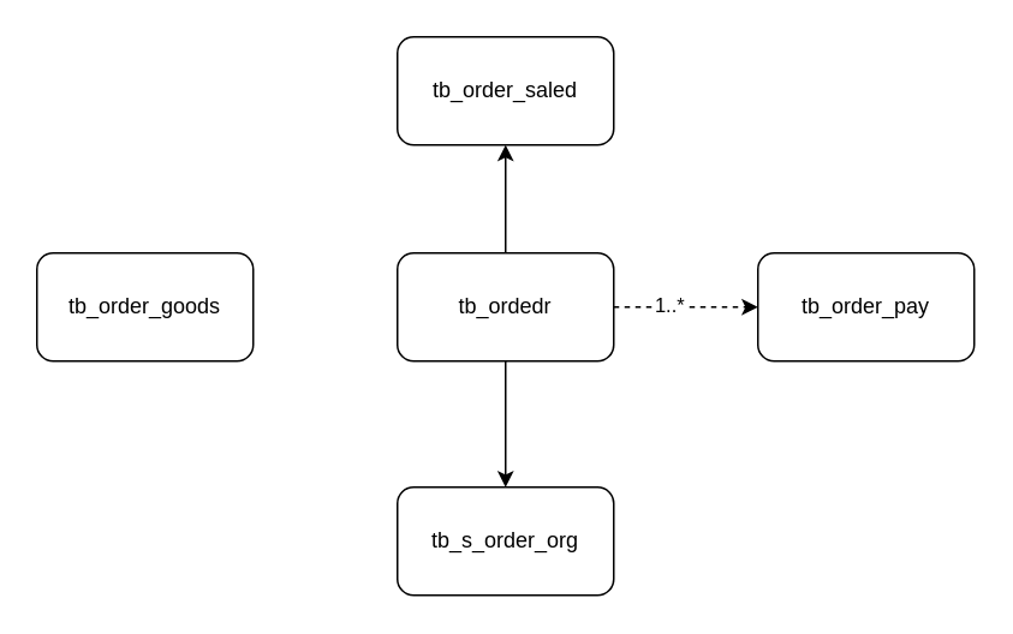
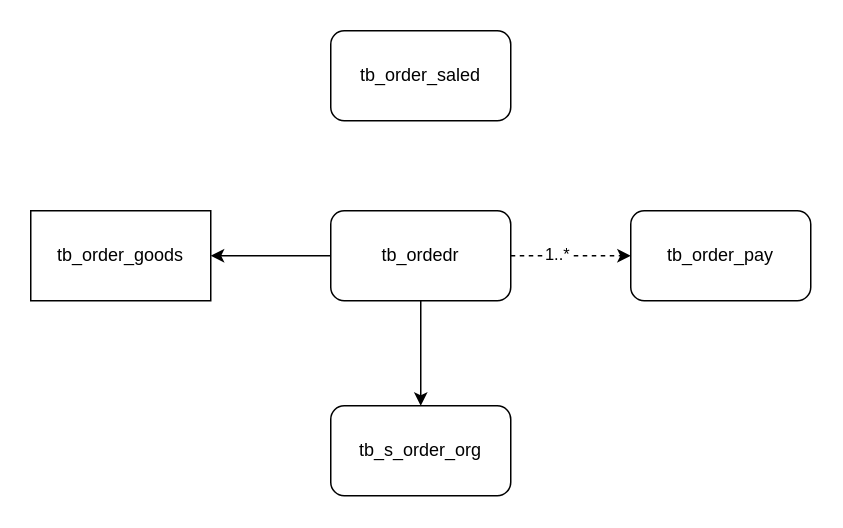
- <mxCell id="4" value="" style="edgeStyle=orthogonalEdgeStyle;rounded=0;orthogonalLoop=1;jettySize=auto;html=1;" edge="1" parent="1" source="6" target="9"><mxGeometry relative="1" as="geometry" /></mxCell>
+ <mxCell id="4" value="" style="edgeStyle=orthogonalEdgeStyle;rounded=0;orthogonalLoop=1;jettySize=auto;html=1;" edge="1" parent="1" source="6" target="8"><mxGeometry relative="1" as="geometry" /></mxCell>
- <mxCell id="8" value="tb_order_goods" style="rounded=1;whiteSpace=wrap;html=1;" vertex="1" parent="1"><mxGeometry x="20" y="140" width="120" height="60" as="geometry" /></mxCell>
+ <mxCell id="8" value="tb_order_goods" style="whiteSpace=wrap;html=1;rounded=0;" vertex="1" parent="1"><mxGeometry x="20" y="140" width="120" height="60" as="geometry" /></mxCell>
